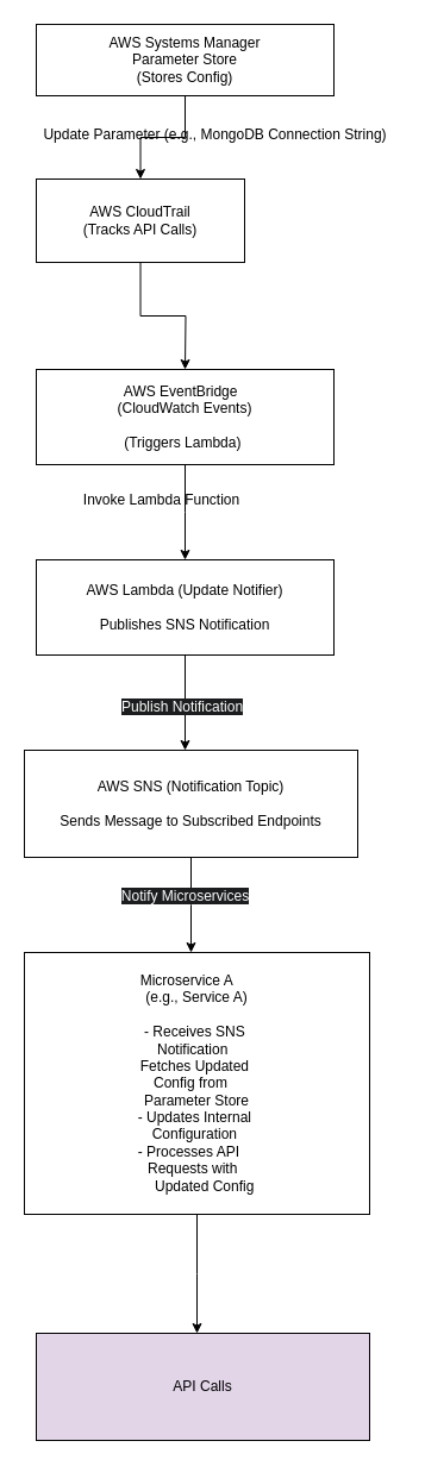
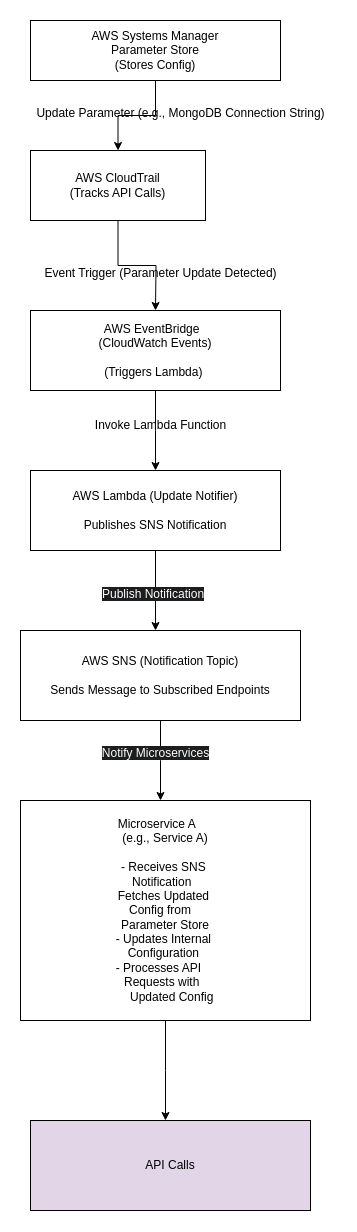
+ <mxCell id="9" value="Event Trigger (Parameter Update Detected)" style="text;html=1;align=center;verticalAlign=middle;resizable=0;points=[];autosize=1;strokeColor=none;fillColor=none;" vertex="1" parent="1"><mxGeometry x="30" y="258" width="260" height="30" as="geometry" /></mxCell>
- <mxCell id="10" value="Invoke Lambda Function" style="text;html=1;align=center;verticalAlign=middle;resizable=0;points=[];autosize=1;strokeColor=none;fillColor=none;" vertex="1" parent="1"><mxGeometry x="60" y="405" width="150" height="30" as="geometry" /></mxCell>
+ <mxCell id="10" value="Invoke Lambda Function" style="text;html=1;align=center;verticalAlign=middle;resizable=0;points=[];autosize=1;strokeColor=none;fillColor=none;" vertex="1" parent="1"><mxGeometry x="85" y="410" width="150" height="30" as="geometry" /></mxCell>
